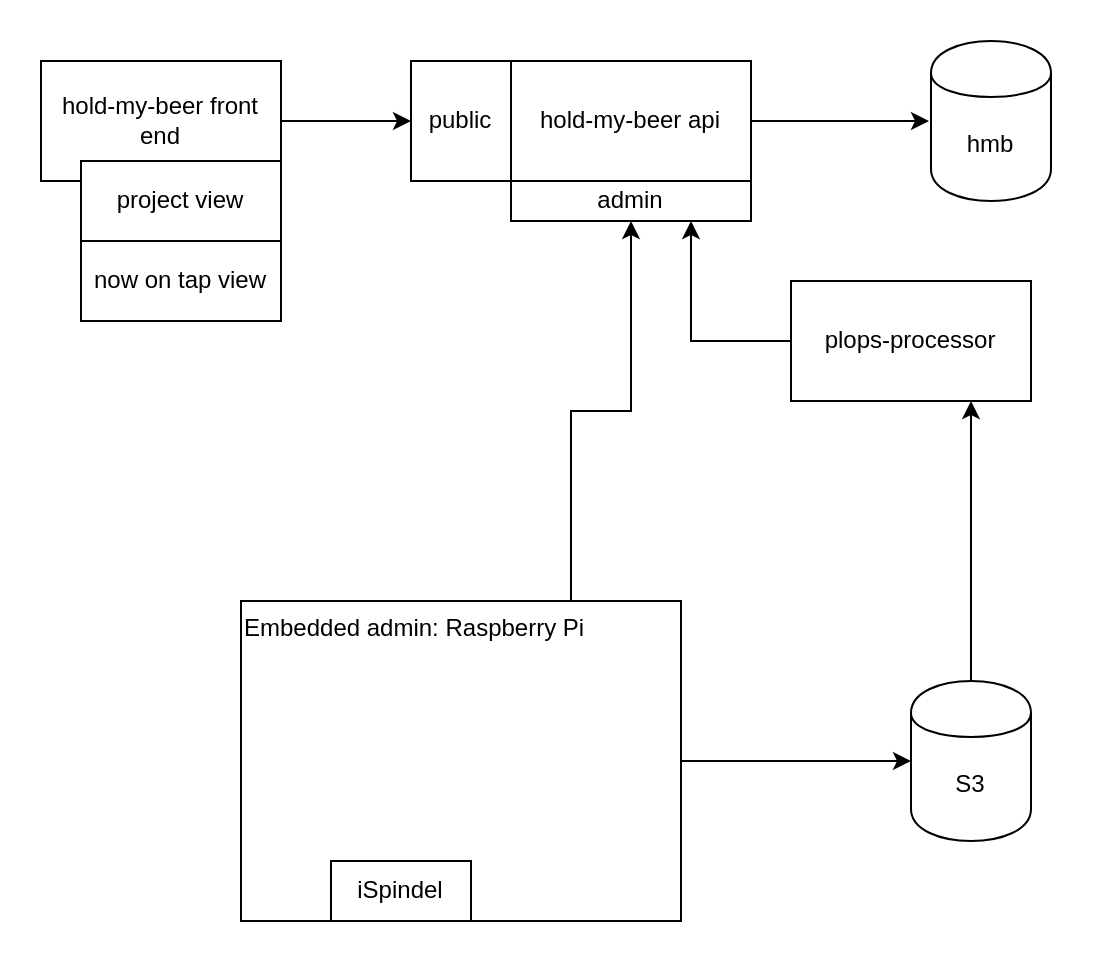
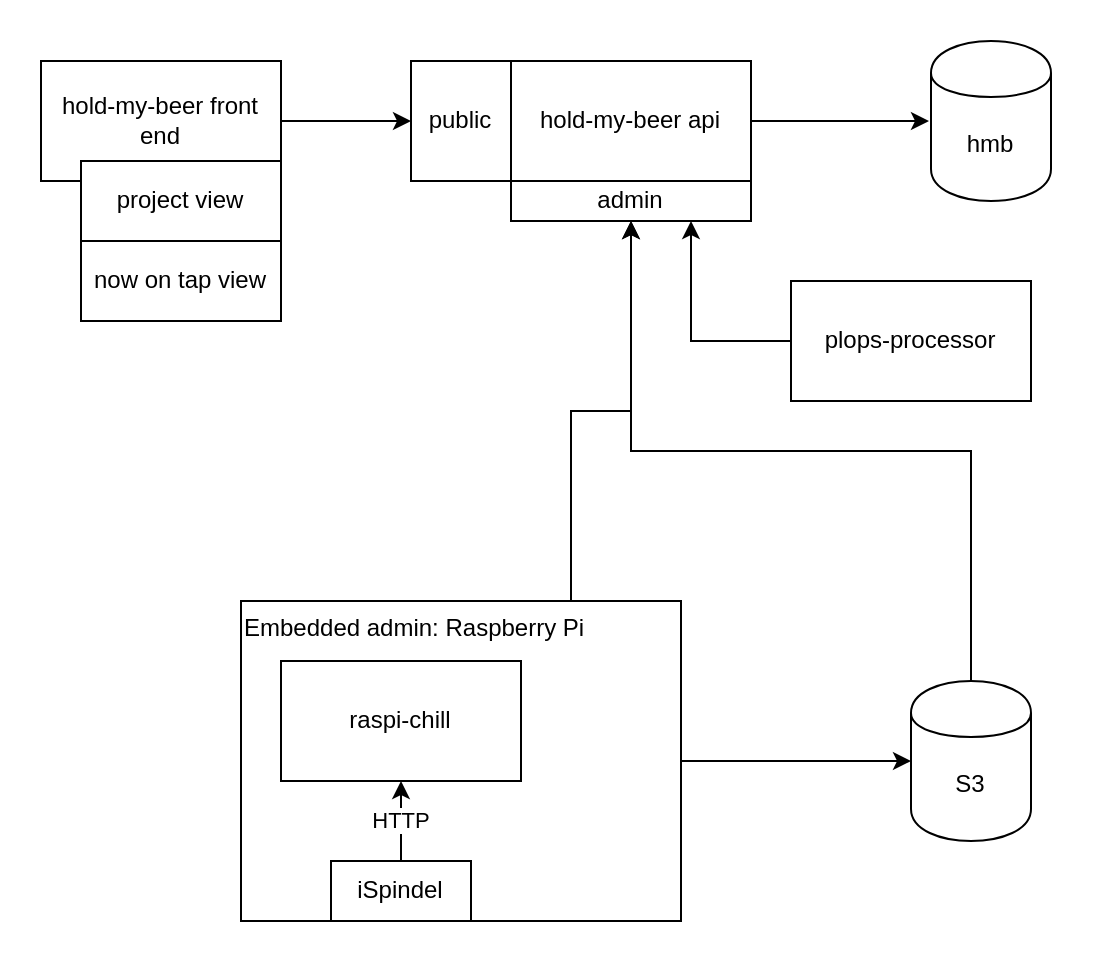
- <mxCell id="11" style="edgeStyle=orthogonalEdgeStyle;rounded=0;orthogonalLoop=1;jettySize=auto;html=1;exitX=0.5;exitY=0;exitDx=0;exitDy=0;entryX=0.75;entryY=1;entryDx=0;entryDy=0;strokeColor=#000000;" parent="1" source="12" target="16" edge="1"><mxGeometry relative="1" as="geometry" /></mxCell>
+ <mxCell id="11" style="edgeStyle=orthogonalEdgeStyle;rounded=0;orthogonalLoop=1;jettySize=auto;html=1;exitX=0.5;exitY=0;exitDx=0;exitDy=0;strokeColor=#000000;" parent="1" source="12" target="19" edge="1"><mxGeometry relative="1" as="geometry" /></mxCell>
+ <mxCell id="8" value="raspi-chill" style="rounded=0;whiteSpace=wrap;html=1;" parent="1" vertex="1"><mxGeometry x="140" y="330" width="120" height="60" as="geometry" /></mxCell>
+ <mxCell id="9" value="HTTP" style="edgeStyle=orthogonalEdgeStyle;rounded=0;orthogonalLoop=1;jettySize=auto;html=1;exitX=0.5;exitY=0;exitDx=0;exitDy=0;entryX=0.5;entryY=1;entryDx=0;entryDy=0;strokeColor=#000000;" parent="1" source="10" target="8" edge="1"><mxGeometry relative="1" as="geometry" /></mxCell>
